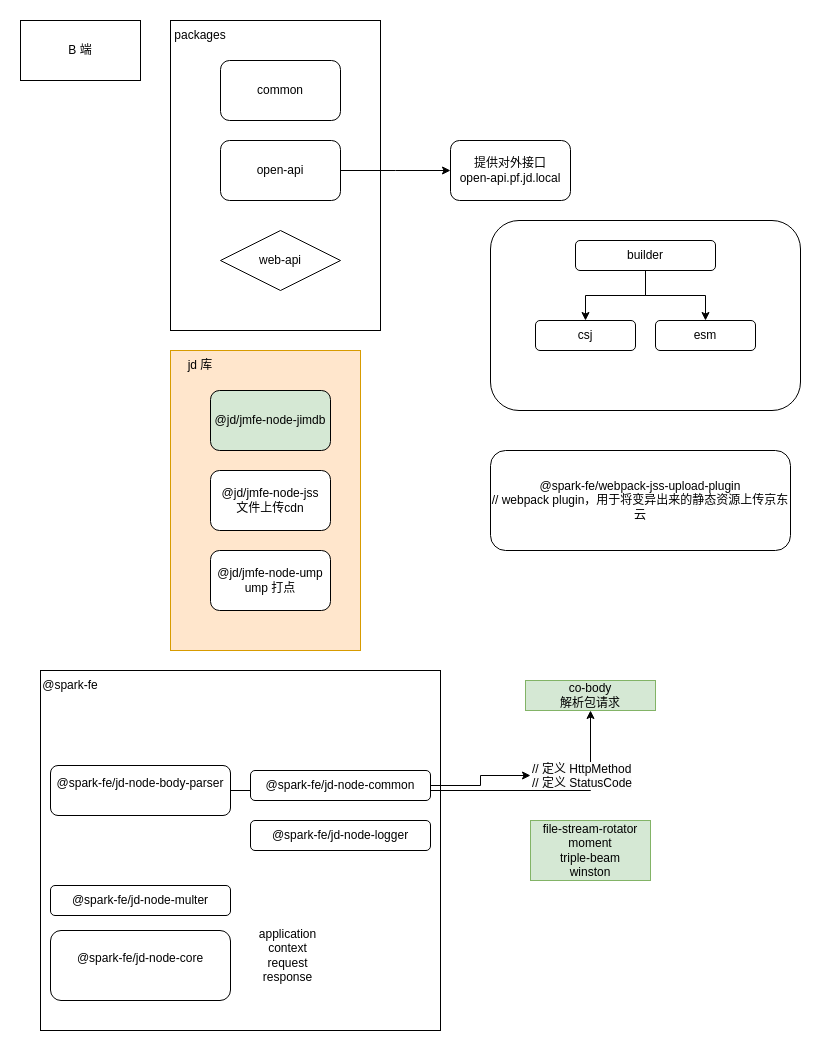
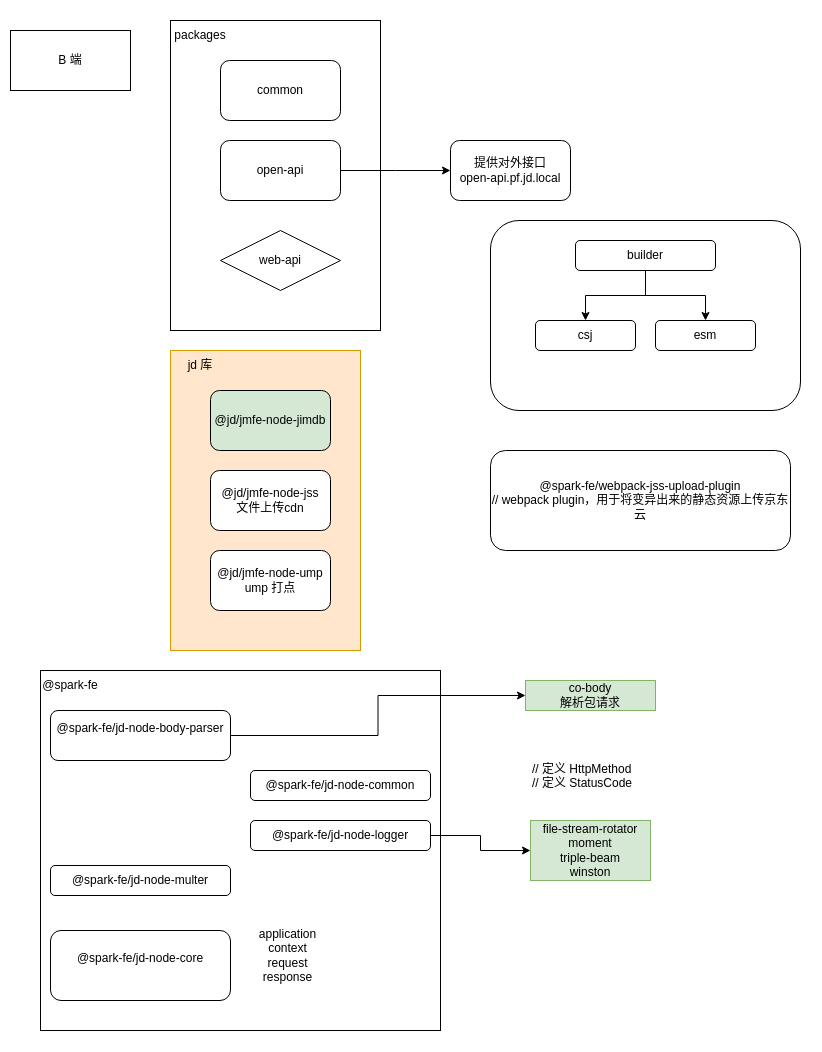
- <mxCell id="5" value="B 端" style="rounded=0;whiteSpace=wrap;html=1;" parent="1" vertex="1"><mxGeometry x="20" y="20" width="120" height="60" as="geometry" /></mxCell>
+ <mxCell id="5" value="B 端" style="rounded=0;whiteSpace=wrap;html=1;" parent="1" vertex="1"><mxGeometry x="10" y="30" width="120" height="60" as="geometry" /></mxCell>
- <mxCell id="19" style="edgeStyle=orthogonalEdgeStyle;rounded=0;orthogonalLoop=1;jettySize=auto;html=1;exitX=1;exitY=0.5;exitDx=0;exitDy=0;" edge="1" parent="1" source="20" target="26"><mxGeometry relative="1" as="geometry" /></mxCell>
- <mxCell id="18" value="@spark-fe/jd-node-body-parser&lt;div&gt;&lt;br/&gt;&lt;/div&gt;" style="rounded=1;whiteSpace=wrap;html=1;" vertex="1" parent="1"><mxGeometry x="50" y="765" width="180" height="50" as="geometry" /></mxCell>
+ <mxCell id="18" value="@spark-fe/jd-node-body-parser&lt;div&gt;&lt;br/&gt;&lt;/div&gt;" style="rounded=1;whiteSpace=wrap;html=1;" vertex="1" parent="1"><mxGeometry x="50" y="710" width="180" height="50" as="geometry" /></mxCell>
+ <mxCell id="22" style="edgeStyle=orthogonalEdgeStyle;rounded=0;orthogonalLoop=1;jettySize=auto;html=1;exitX=1;exitY=0.5;exitDx=0;exitDy=0;entryX=0;entryY=0.5;entryDx=0;entryDy=0;" edge="1" parent="1" source="23" target="27"><mxGeometry relative="1" as="geometry"><mxPoint x="530" y="850" as="targetPoint" /></mxGeometry></mxCell>
- <mxCell id="24" value="@spark-fe/jd-node-multer" style="rounded=1;whiteSpace=wrap;html=1;" vertex="1" parent="1"><mxGeometry x="50" y="885" width="180" height="30" as="geometry" /></mxCell>
+ <mxCell id="24" value="@spark-fe/jd-node-multer" style="rounded=1;whiteSpace=wrap;html=1;" vertex="1" parent="1"><mxGeometry x="50" y="865" width="180" height="30" as="geometry" /></mxCell>
